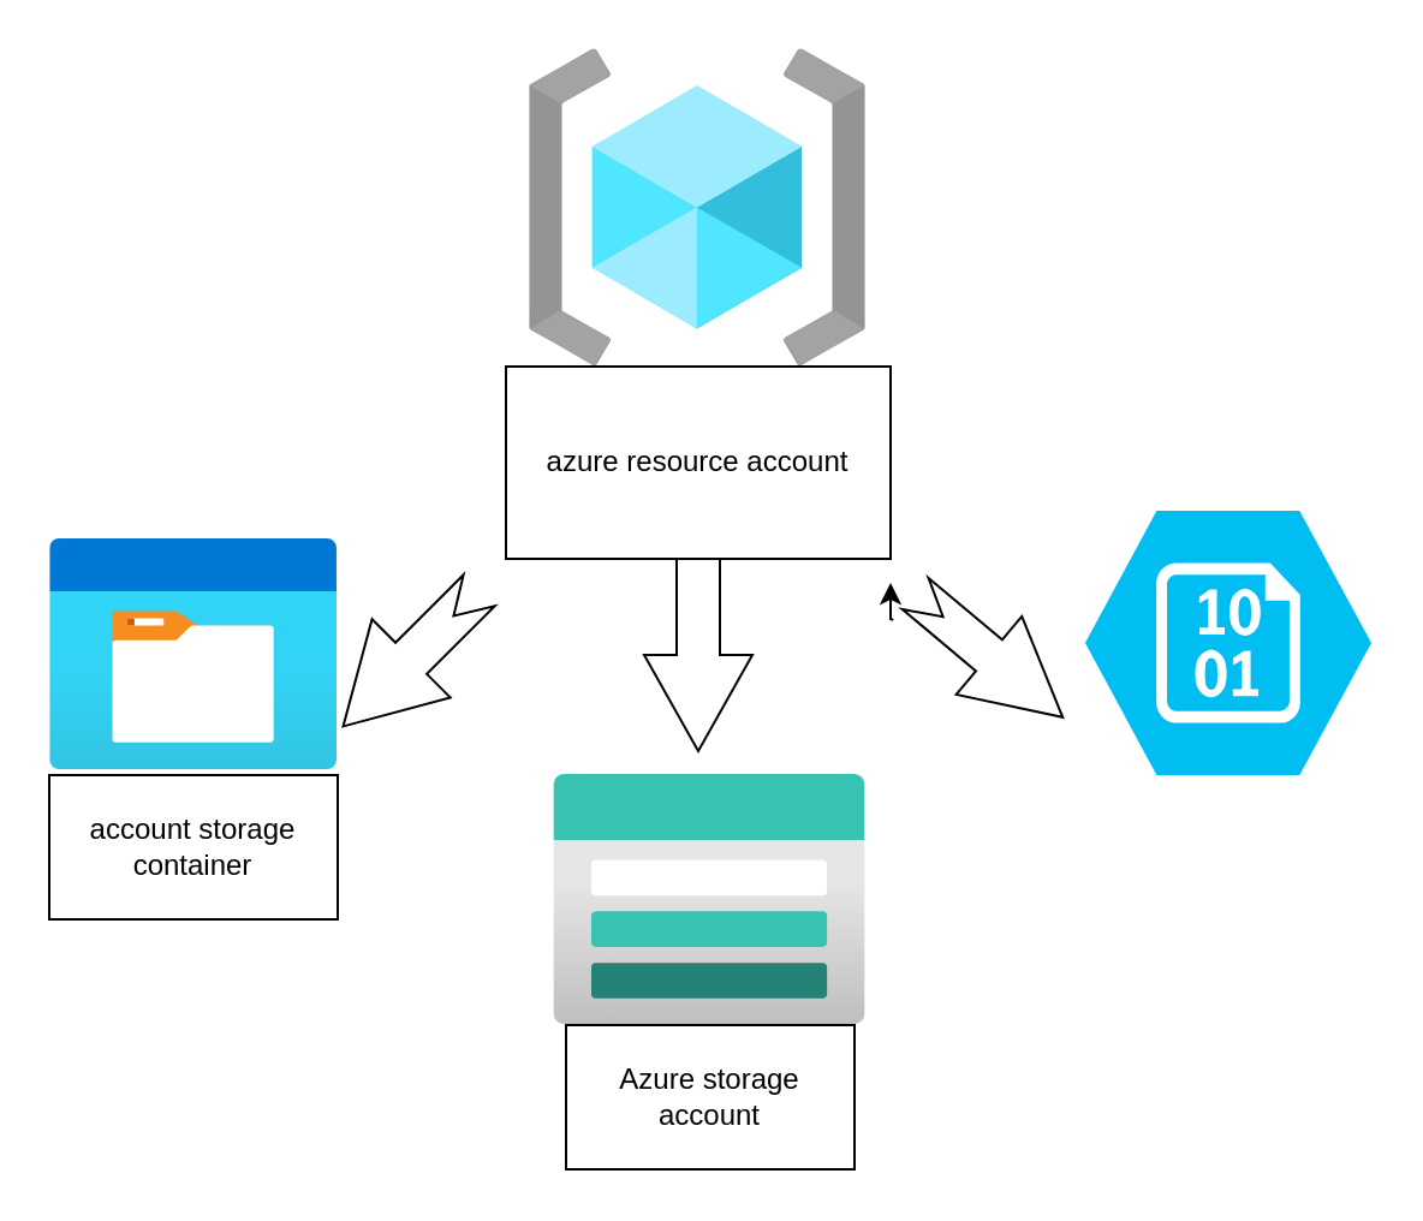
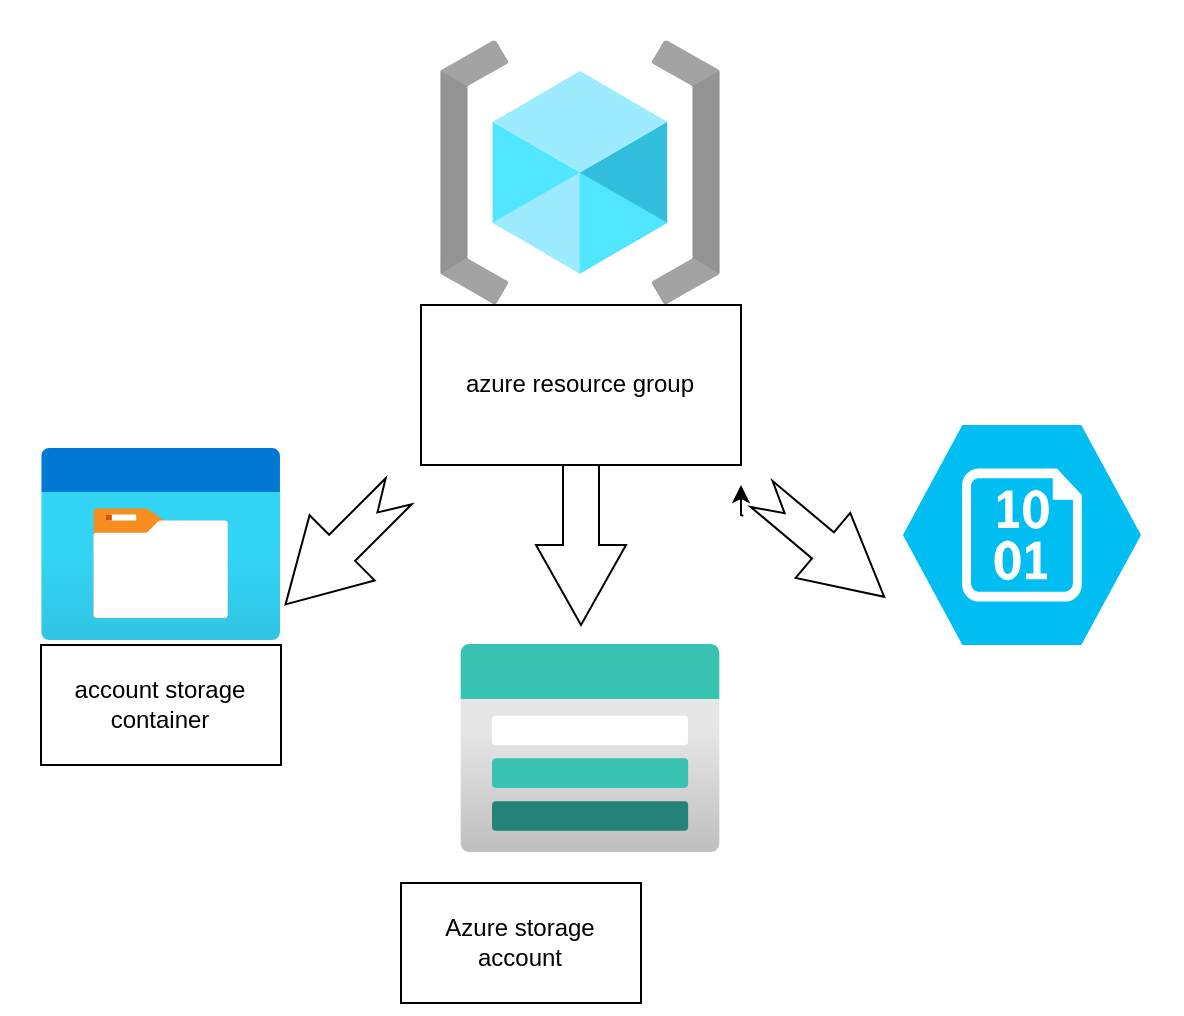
- <mxCell id="2" value="azure resource account" style="rounded=0;whiteSpace=wrap;html=1;fontStyle=0" parent="1" vertex="1"><mxGeometry x="210" y="152" width="160" height="80" as="geometry" /></mxCell>
+ <mxCell id="2" value="azure resource group" style="rounded=0;whiteSpace=wrap;html=1;fontStyle=0" parent="1" vertex="1"><mxGeometry x="210" y="152" width="160" height="80" as="geometry" /></mxCell>
- <mxCell id="4" value="Azure storage account" style="rounded=0;whiteSpace=wrap;html=1;" parent="1" vertex="1"><mxGeometry x="235" y="426" width="120" height="60" as="geometry" /></mxCell>
+ <mxCell id="4" value="Azure storage account" style="rounded=0;whiteSpace=wrap;html=1;" parent="1" vertex="1"><mxGeometry x="200" y="441" width="120" height="60" as="geometry" /></mxCell>
